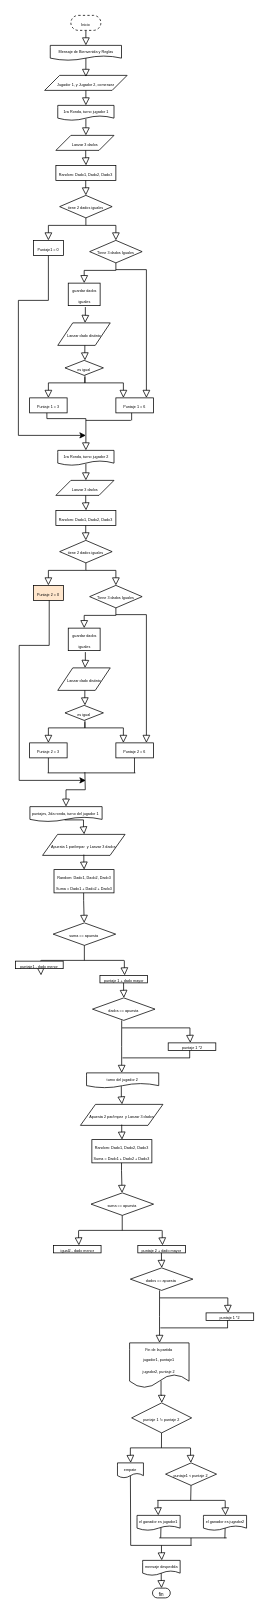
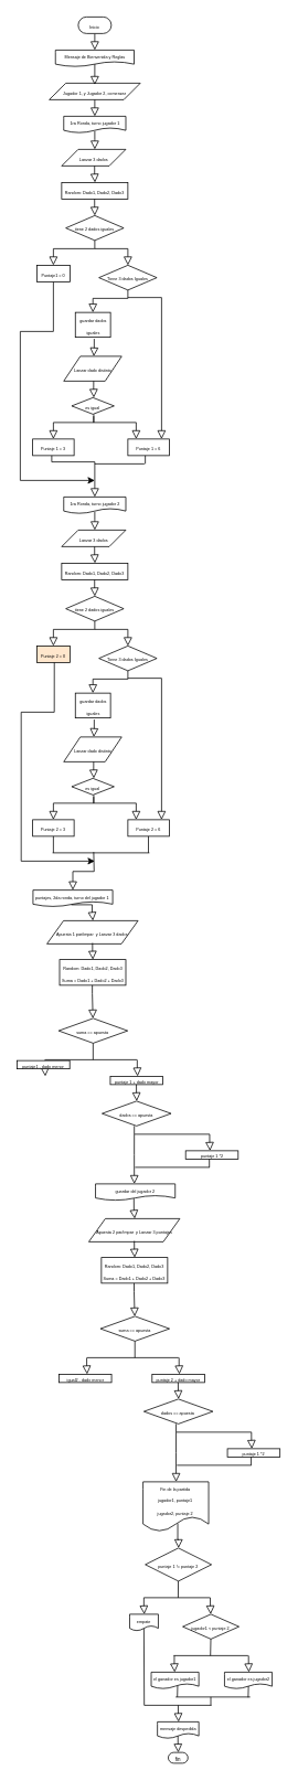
- <mxCell id="3" value="&lt;font style=&quot;font-size: 5px&quot;&gt;Inicio&lt;/font&gt;" style="rounded=1;whiteSpace=wrap;html=1;fontSize=12;glass=0;strokeWidth=1;shadow=0;arcSize=50;dashed=1;" parent="1" vertex="1"><mxGeometry x="94" y="20" width="40" height="20" as="geometry" /></mxCell>
+ <mxCell id="3" value="&lt;font style=&quot;font-size: 5px&quot;&gt;Inicio&lt;/font&gt;" style="rounded=1;whiteSpace=wrap;html=1;fontSize=12;glass=0;strokeWidth=1;shadow=0;arcSize=50;" parent="1" vertex="1"><mxGeometry x="94" y="20" width="40" height="20" as="geometry" /></mxCell>
- <mxCell id="81" value="&lt;font style=&quot;font-size: 5px&quot;&gt;turno del jugador 2&lt;/font&gt;" style="shape=document;whiteSpace=wrap;html=1;boundedLbl=1;" parent="1" vertex="1"><mxGeometry x="114.88" y="1430" width="96.25" height="20" as="geometry" /></mxCell>
+ <mxCell id="81" value="&lt;font style=&quot;font-size: 5px&quot;&gt;guardar del jugador 2&lt;/font&gt;" style="shape=document;whiteSpace=wrap;html=1;boundedLbl=1;" parent="1" vertex="1"><mxGeometry x="114.88" y="1430" width="96.25" height="20" as="geometry" /></mxCell>
- <mxCell id="82" value="&lt;font style=&quot;font-size: 5px&quot;&gt;Apuesta 2 par/impar&amp;nbsp; y Lanzar 3 dados&lt;/font&gt;" style="shape=parallelogram;perimeter=parallelogramPerimeter;whiteSpace=wrap;html=1;fixedSize=1;" parent="1" vertex="1"><mxGeometry x="106.75" y="1472" width="110" height="28" as="geometry" /></mxCell>
+ <mxCell id="82" value="&lt;font style=&quot;font-size: 5px&quot;&gt;Apuesta 2 par/impar&amp;nbsp; y Lanzar 3 puntajes&lt;/font&gt;" style="shape=parallelogram;perimeter=parallelogramPerimeter;whiteSpace=wrap;html=1;fixedSize=1;" parent="1" vertex="1"><mxGeometry x="106.75" y="1472" width="110" height="28" as="geometry" /></mxCell>
- <mxCell id="110" value="&lt;font style=&quot;font-size: 5px&quot;&gt;puntaje1 &amp;lt; puntaje 2&lt;/font&gt;" style="rhombus;whiteSpace=wrap;html=1;" parent="1" vertex="1"><mxGeometry x="220.25" y="1950" width="68" height="30" as="geometry" /></mxCell>
+ <mxCell id="110" value="&lt;font style=&quot;font-size: 5px&quot;&gt;jugador1 &amp;lt; puntaje 2&lt;/font&gt;" style="rhombus;whiteSpace=wrap;html=1;" parent="1" vertex="1"><mxGeometry x="220.25" y="1950" width="68" height="30" as="geometry" /></mxCell>
